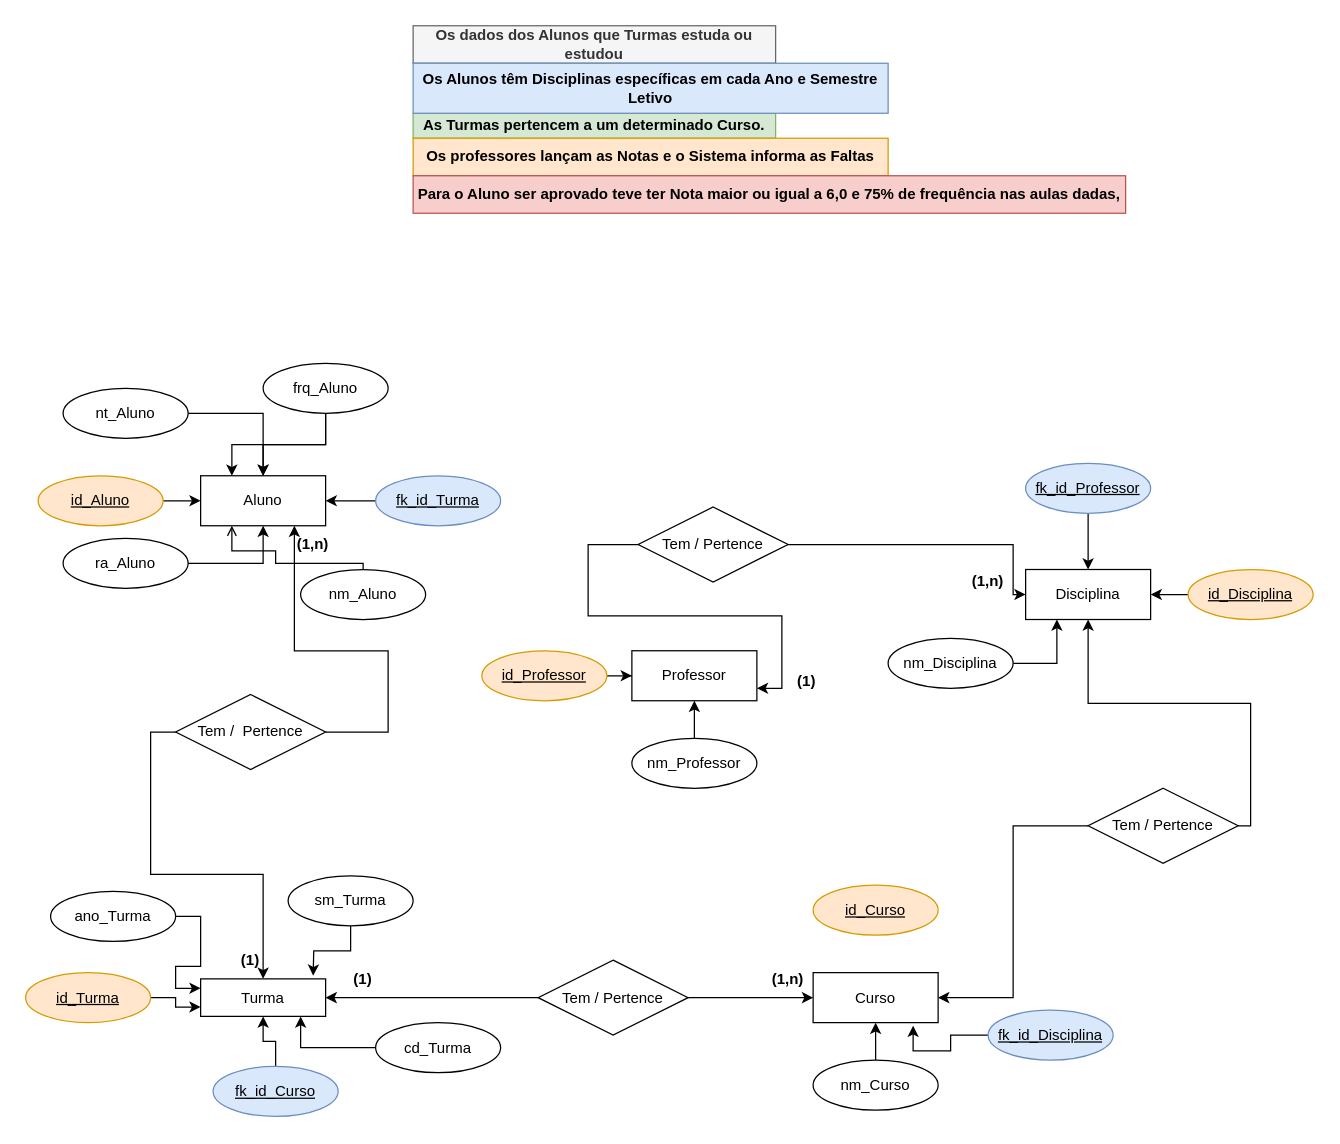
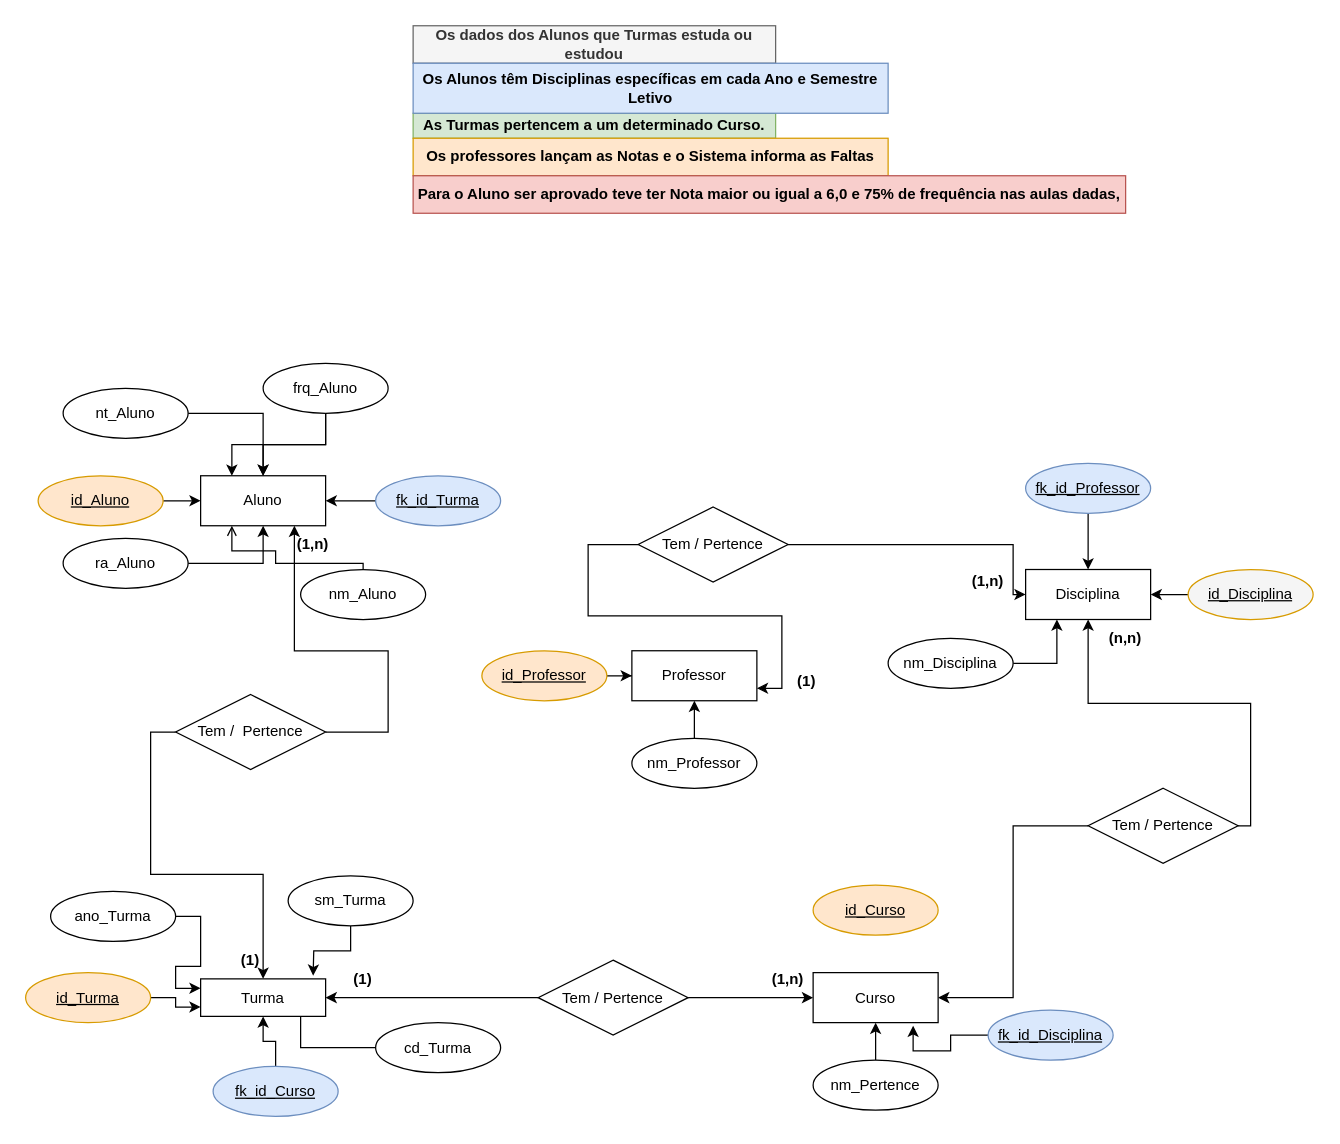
- <mxCell id="19" value="&lt;u&gt;id_Disciplina&lt;/u&gt;" style="ellipse;whiteSpace=wrap;html=1;align=center;fillColor=#ffe6cc;strokeColor=#d79b00;" parent="1" vertex="1"><mxGeometry x="950" y="455" width="100" height="40" as="geometry" /></mxCell>
+ <mxCell id="19" value="&lt;u&gt;id_Disciplina&lt;/u&gt;" style="ellipse;whiteSpace=wrap;html=1;align=center;fillColor=#f5f5f5;strokeColor=#d79b00;" parent="1" vertex="1"><mxGeometry x="950" y="455" width="100" height="40" as="geometry" /></mxCell>
+ <mxCell id="61" value="(n,n)" style="text;html=1;strokeColor=none;fillColor=none;align=center;verticalAlign=middle;whiteSpace=wrap;rounded=0;fontStyle=1" parent="1" vertex="1"><mxGeometry x="870" y="495" width="60" height="30" as="geometry" /></mxCell>
- <mxCell id="20" style="edgeStyle=orthogonalEdgeStyle;rounded=0;orthogonalLoop=1;jettySize=auto;html=1;" parent="1" source="21" target="8" edge="1"><mxGeometry relative="1" as="geometry"><Array as="points"><mxPoint x="240" y="838" /></Array></mxGeometry></mxCell>
+ <mxCell id="20" style="edgeStyle=orthogonalEdgeStyle;rounded=0;orthogonalLoop=1;jettySize=auto;html=1;endArrow=none;" parent="1" source="21" target="8" edge="1"><mxGeometry relative="1" as="geometry"><Array as="points"><mxPoint x="240" y="838" /></Array></mxGeometry></mxCell>
- <mxCell id="23" value="nm_Curso" style="ellipse;whiteSpace=wrap;html=1;align=center;" parent="1" vertex="1"><mxGeometry x="650" y="847.5" width="100" height="40" as="geometry" /></mxCell>
+ <mxCell id="23" value="nm_Pertence" style="ellipse;whiteSpace=wrap;html=1;align=center;" parent="1" vertex="1"><mxGeometry x="650" y="847.5" width="100" height="40" as="geometry" /></mxCell>
